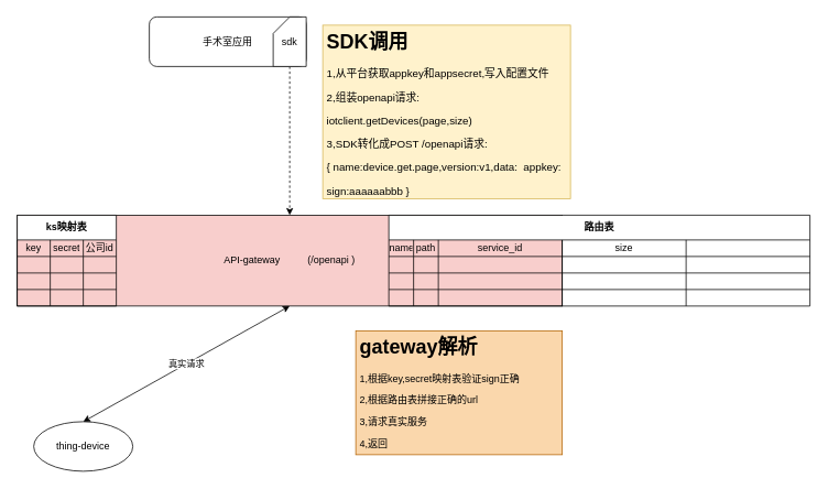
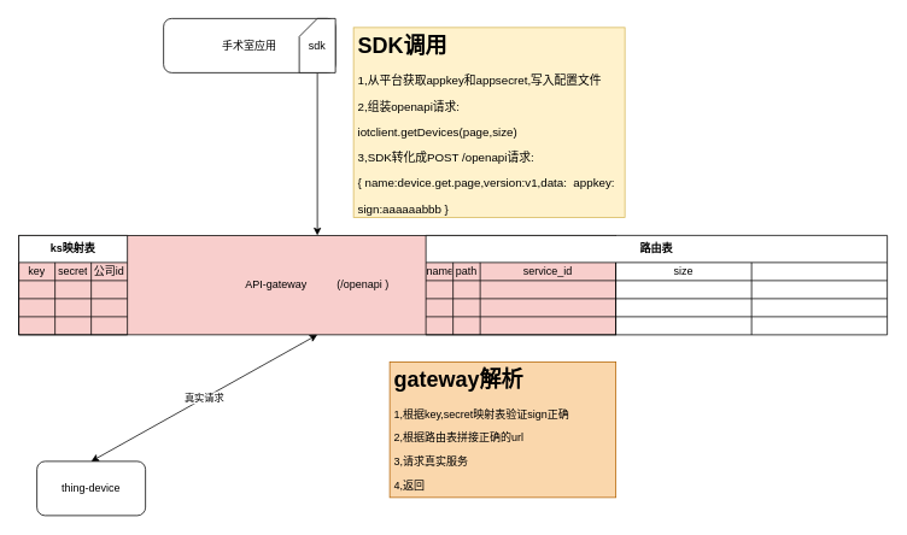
- <mxCell id="3" style="edgeStyle=orthogonalEdgeStyle;rounded=0;orthogonalLoop=1;jettySize=auto;html=1;exitX=0.5;exitY=1;exitDx=0;exitDy=0;exitPerimeter=0;dashed=1;" edge="1" parent="1" source="4" target="6"><mxGeometry relative="1" as="geometry" /></mxCell>
+ <mxCell id="3" style="edgeStyle=orthogonalEdgeStyle;rounded=0;orthogonalLoop=1;jettySize=auto;html=1;exitX=0.5;exitY=1;exitDx=0;exitDy=0;exitPerimeter=0;" edge="1" parent="1" source="4" target="6"><mxGeometry relative="1" as="geometry" /></mxCell>
- <mxCell id="8" value="thing-device" style="ellipse;whiteSpace=wrap;html=1;shadow=0;sketch=0;" vertex="1" parent="1"><mxGeometry x="40" y="510" width="120" height="60" as="geometry" /></mxCell>
+ <mxCell id="8" value="thing-device" style="rounded=1;whiteSpace=wrap;html=1;shadow=0;sketch=0;" vertex="1" parent="1"><mxGeometry x="40" y="510" width="120" height="60" as="geometry" /></mxCell>
